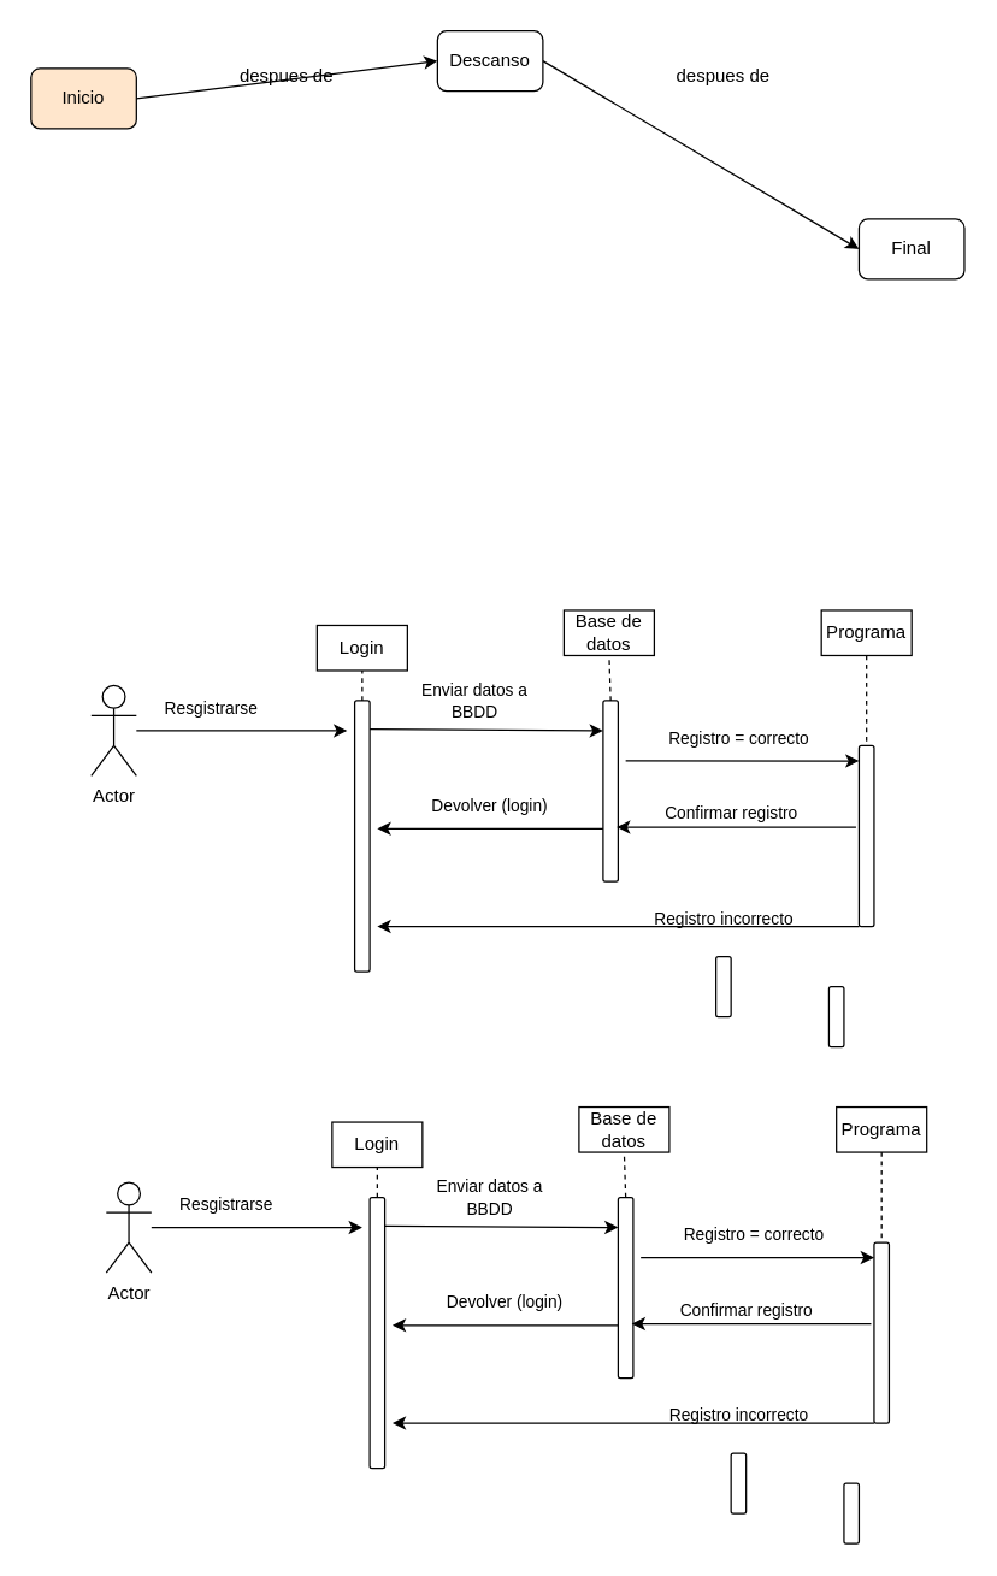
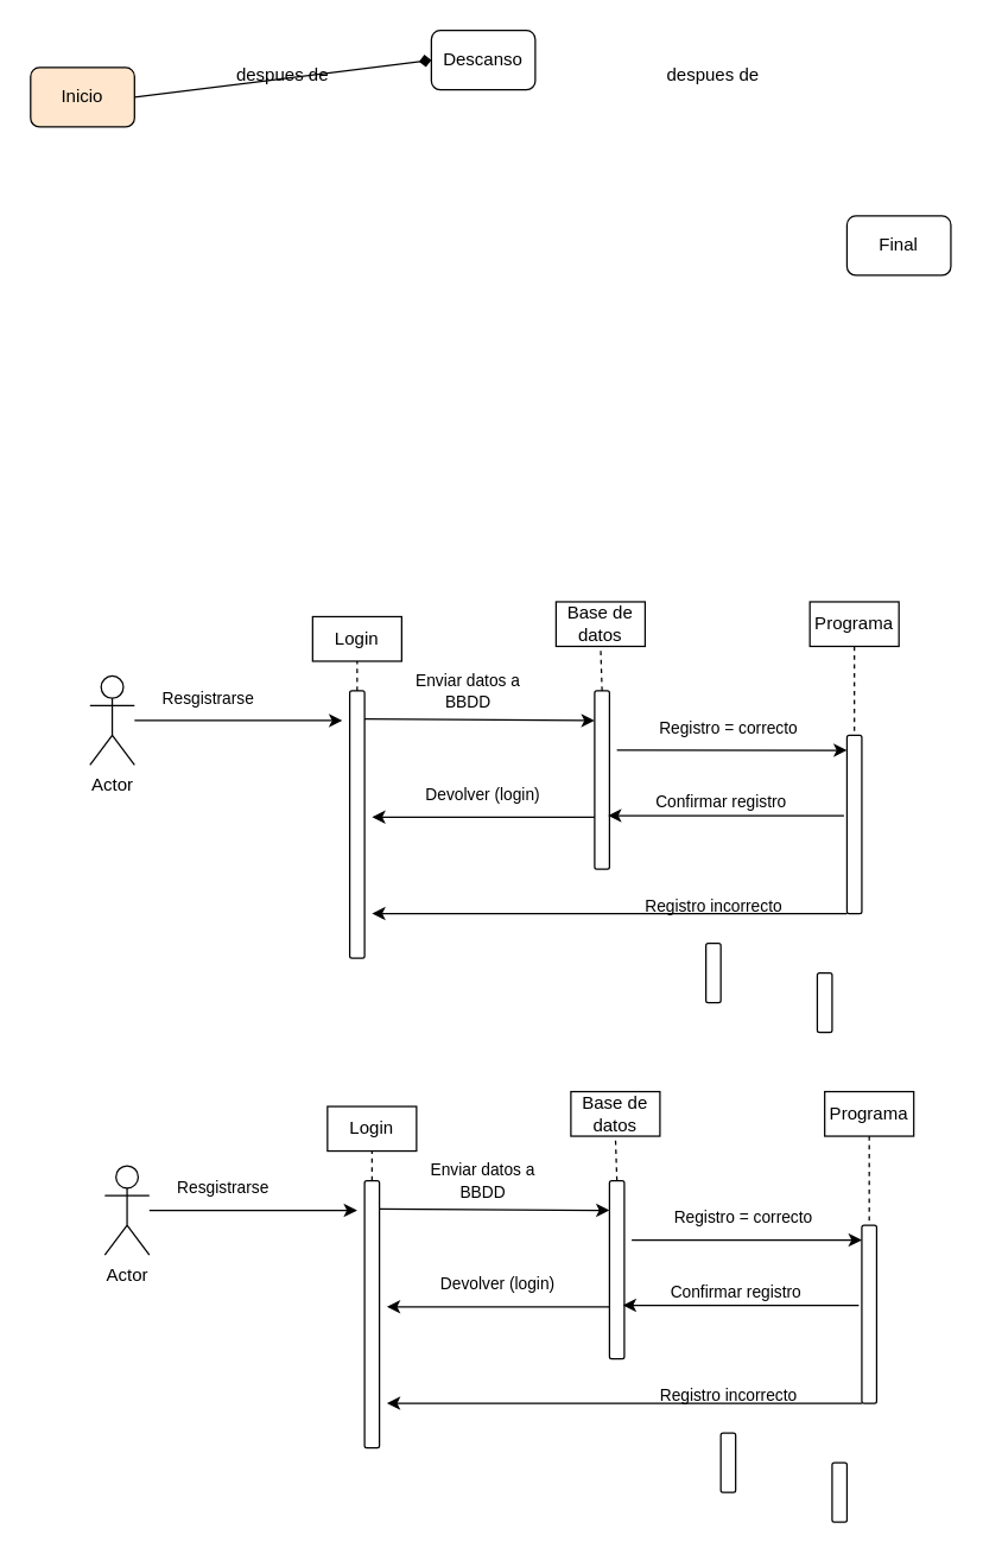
- <mxCell id="2" style="rounded=0;orthogonalLoop=1;jettySize=auto;html=1;exitX=1;exitY=0.5;exitDx=0;exitDy=0;entryX=0;entryY=0.5;entryDx=0;entryDy=0;" parent="1" source="3" target="5" edge="1"><mxGeometry relative="1" as="geometry" /></mxCell>
+ <mxCell id="2" style="rounded=0;orthogonalLoop=1;jettySize=auto;html=1;exitX=1;exitY=0.5;exitDx=0;exitDy=0;entryX=0;entryY=0.5;entryDx=0;entryDy=0;endArrow=diamond;" parent="1" source="3" target="5" edge="1"><mxGeometry relative="1" as="geometry" /></mxCell>
- <mxCell id="4" style="edgeStyle=none;rounded=0;orthogonalLoop=1;jettySize=auto;html=1;exitX=1;exitY=0.5;exitDx=0;exitDy=0;entryX=0;entryY=0.5;entryDx=0;entryDy=0;" parent="1" source="5" target="6" edge="1"><mxGeometry relative="1" as="geometry" /></mxCell>
